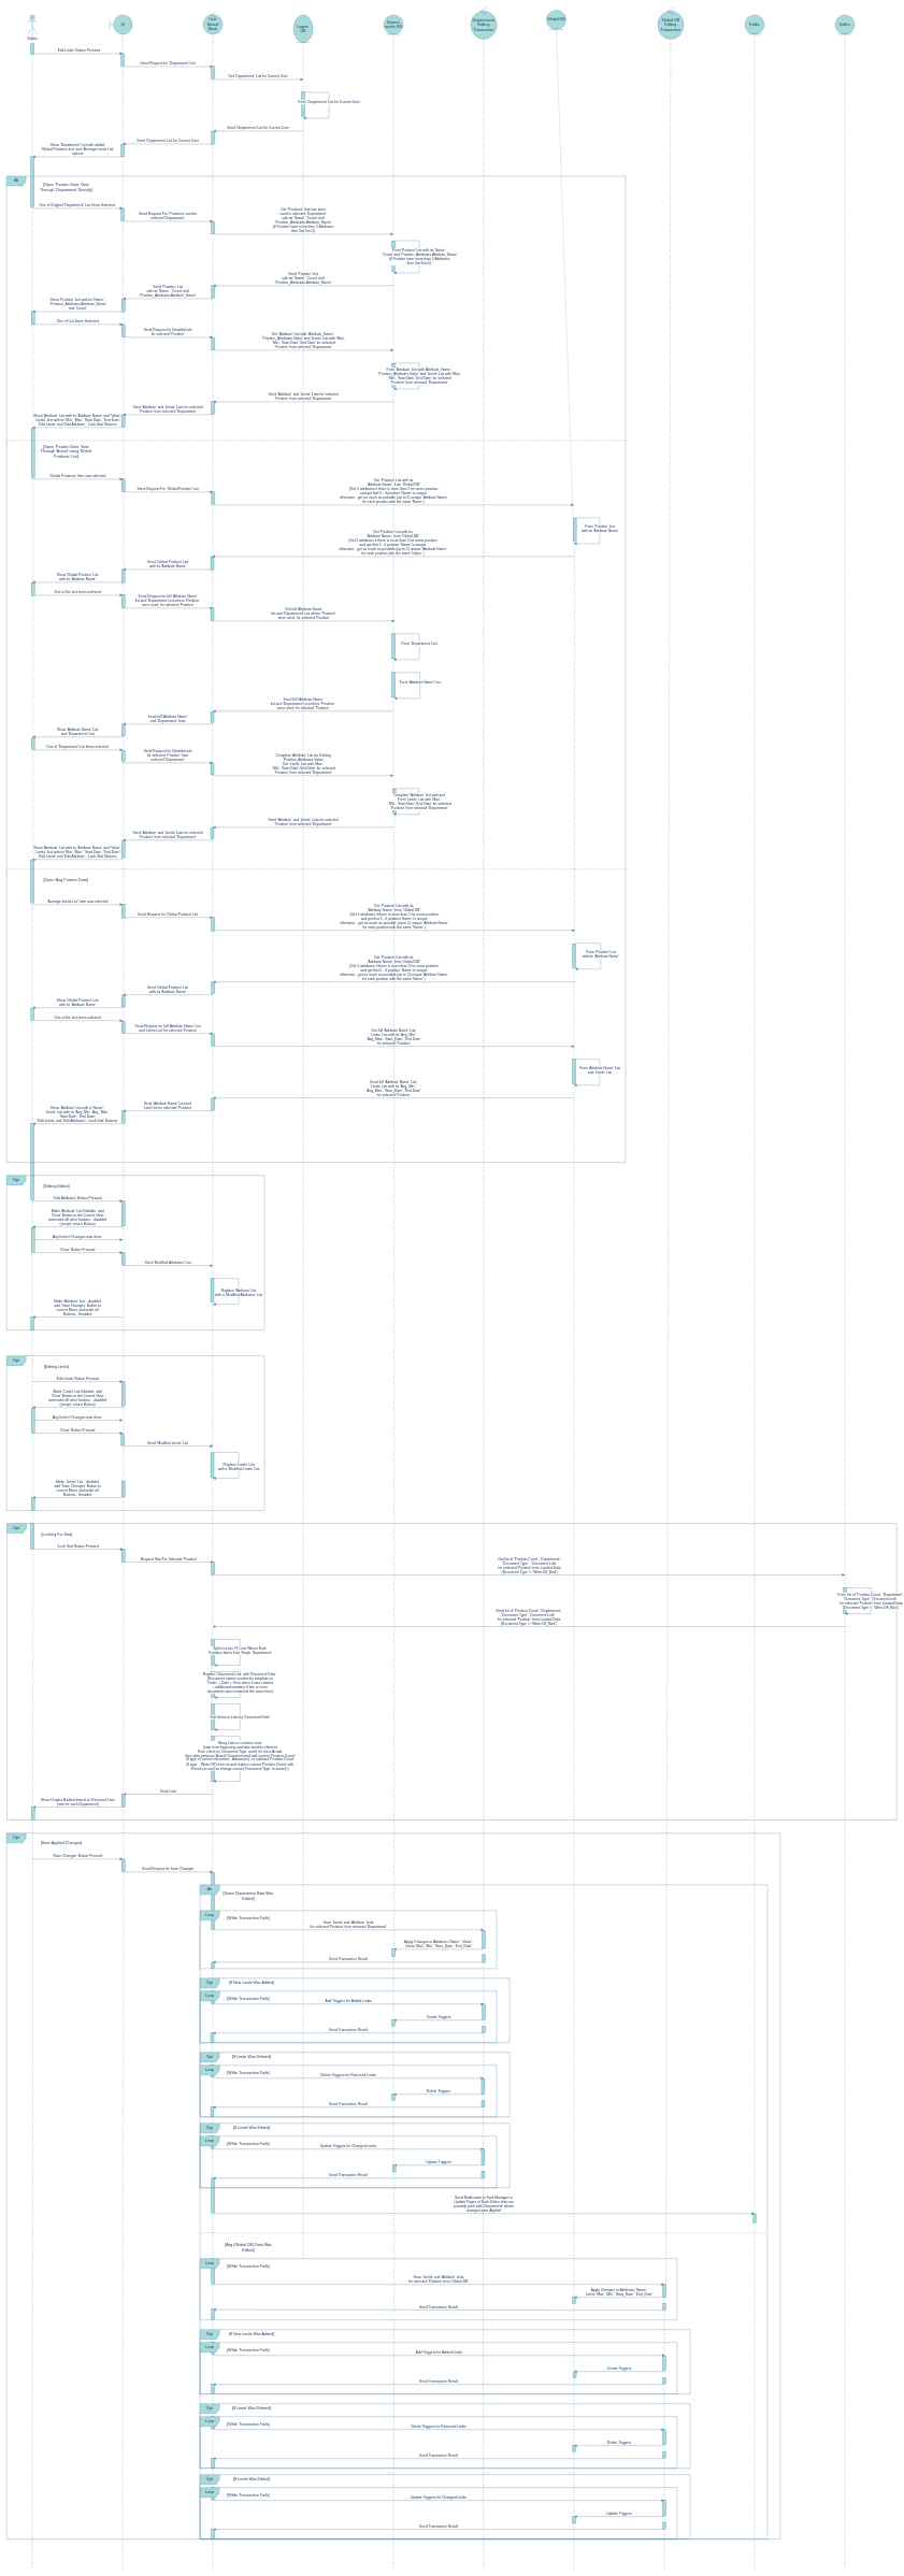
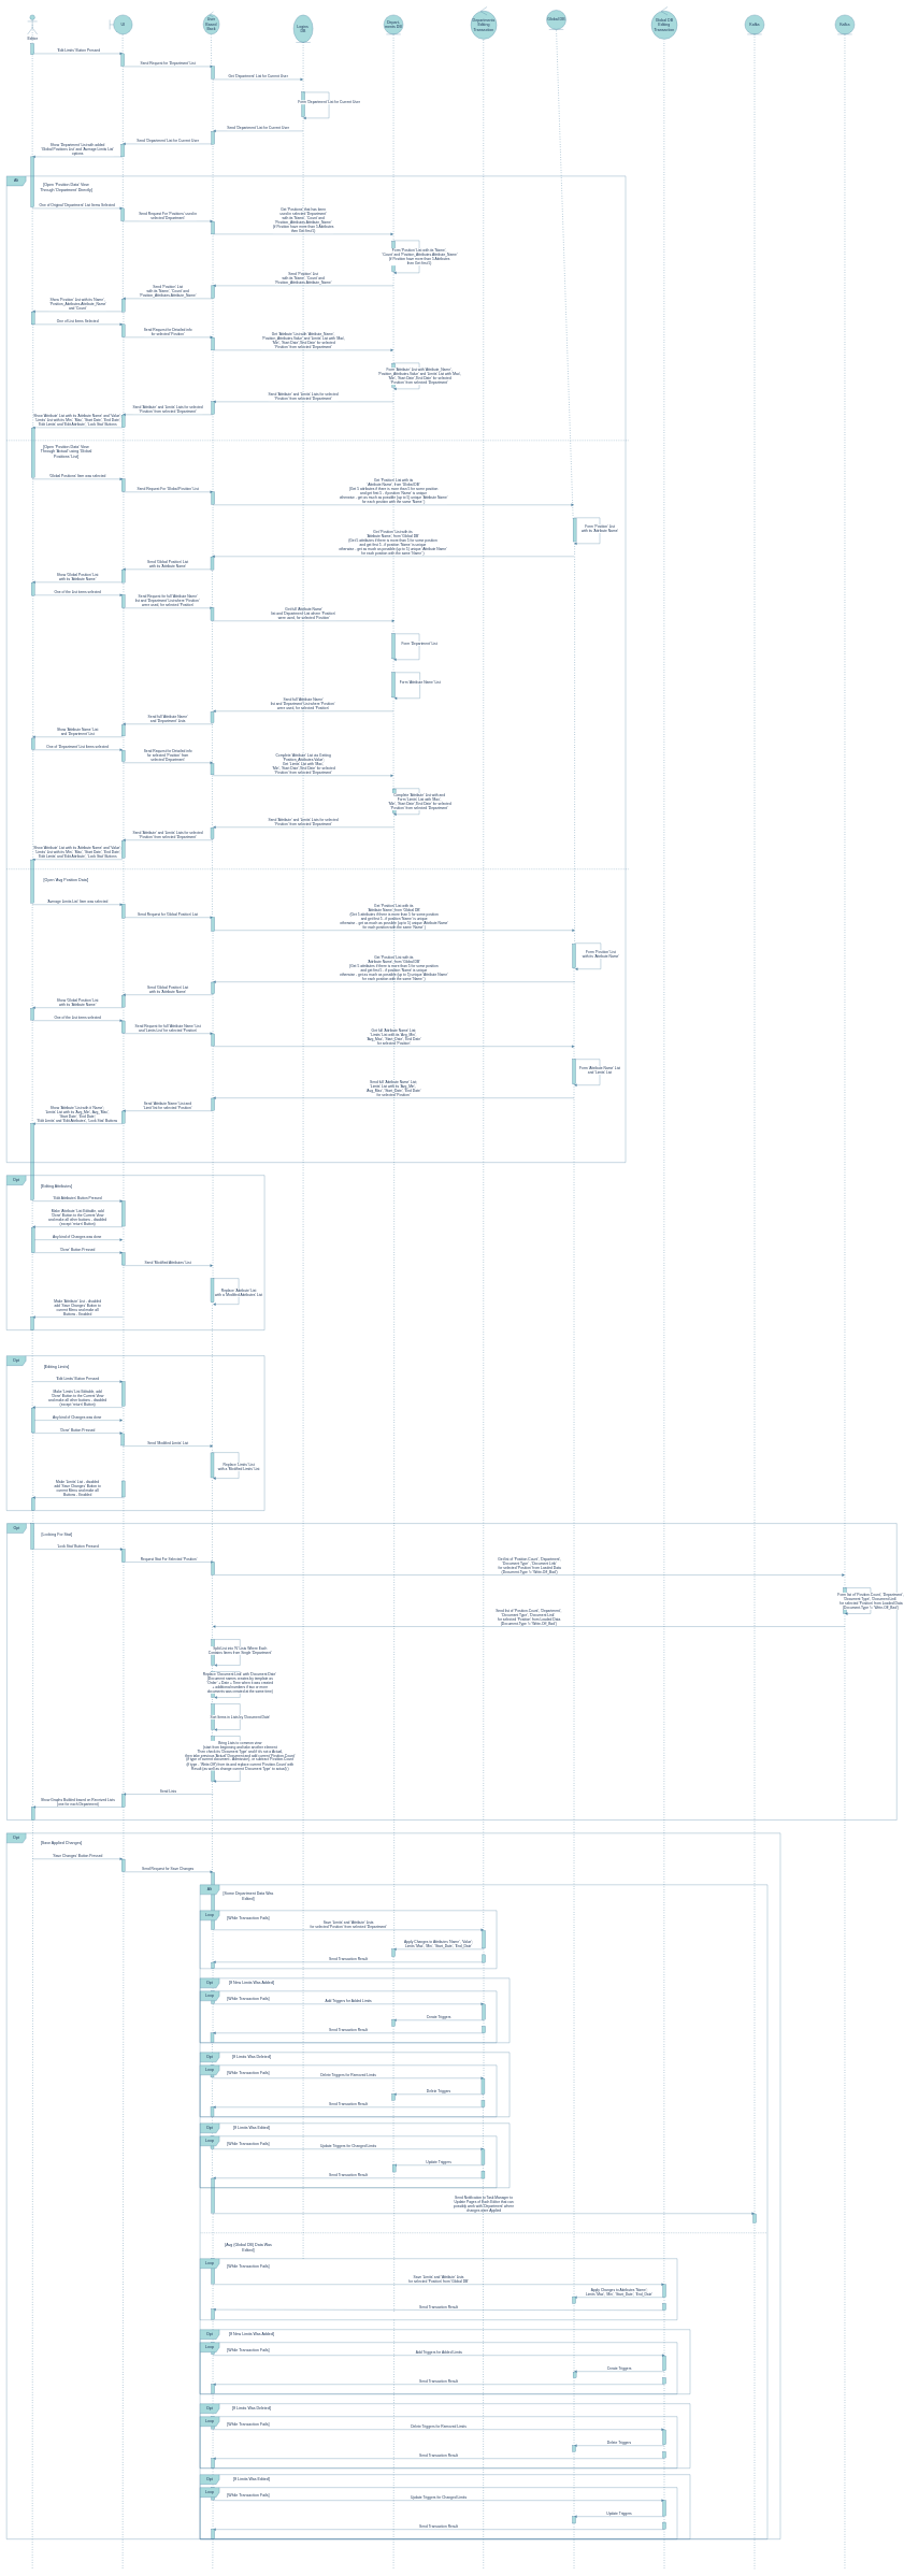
- <mxCell id="4" value="User Based&lt;br&gt;Back" style="ellipse;shape=umlControl;whiteSpace=wrap;html=1;strokeColor=#457B9D;fontColor=#1D3557;fillColor=#A8DADC;" vertex="1" parent="1"><mxGeometry x="630" y="35" width="60" height="70" as="geometry" /></mxCell>
+ <mxCell id="4" value="User Based&lt;br&gt;Back" style="ellipse;shape=umlControl;whiteSpace=wrap;html=1;strokeColor=#457B9D;fontColor=#1D3557;fillColor=#A8DADC;" vertex="1" parent="1"><mxGeometry x="630" y="35" width="50" height="70" as="geometry" /></mxCell>
- <mxCell id="9" value="Global DB&lt;br&gt;Editing&lt;br&gt;Transaction" style="ellipse;shape=umlControl;whiteSpace=wrap;html=1;strokeColor=#457B9D;fontColor=#1D3557;fillColor=#A8DADC;" vertex="1" parent="1"><mxGeometry x="2040" y="20" width="80" height="100" as="geometry" /></mxCell>
+ <mxCell id="9" value="Global DB&lt;br&gt;Editing&lt;br&gt;Transaction" style="ellipse;shape=umlControl;whiteSpace=wrap;html=1;strokeColor=#457B9D;fontColor=#1D3557;fillColor=#A8DADC;" vertex="1" parent="1"><mxGeometry x="2020" y="20" width="80" height="100" as="geometry" /></mxCell>
- <mxCell id="327" value="[Editing Edited]" style="text;html=1;strokeColor=none;fillColor=none;align=center;verticalAlign=middle;whiteSpace=wrap;rounded=0;fontColor=#1D3557;" vertex="1" parent="1"><mxGeometry x="115" y="3665" width="120" height="30" as="geometry" /></mxCell>
+ <mxCell id="327" value="[Editing Attributes]" style="text;html=1;strokeColor=none;fillColor=none;align=center;verticalAlign=middle;whiteSpace=wrap;rounded=0;fontColor=#1D3557;" vertex="1" parent="1"><mxGeometry x="115" y="3665" width="120" height="30" as="geometry" /></mxCell>
